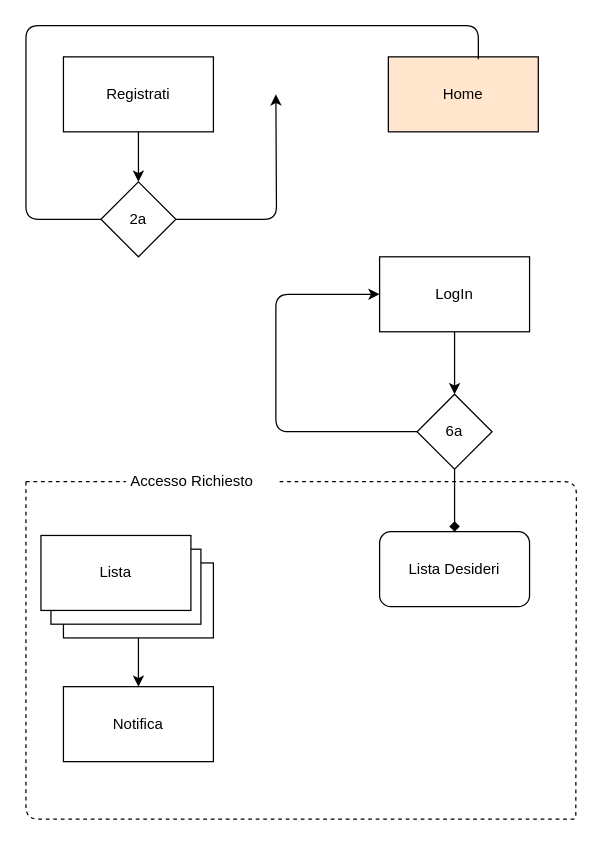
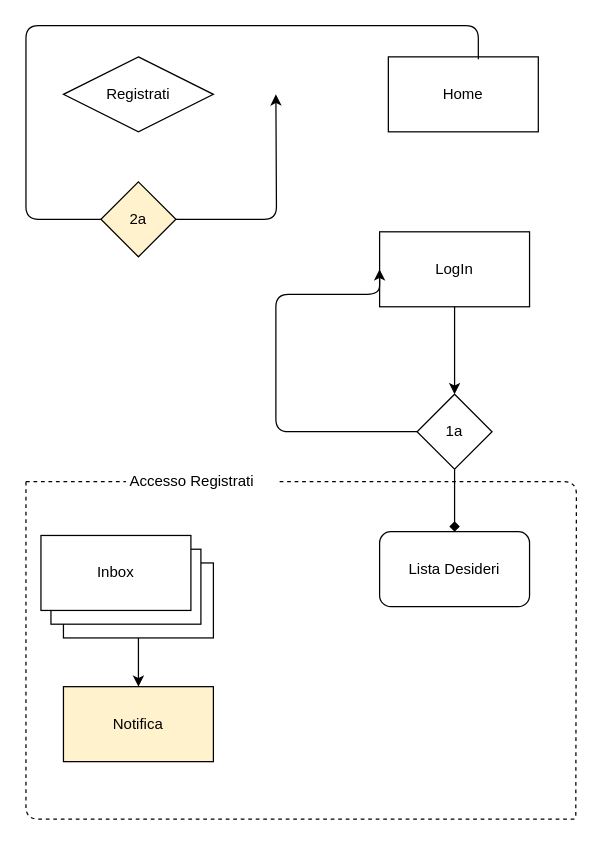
- <mxCell id="3" value="Registrati" style="rounded=0;whiteSpace=wrap;html=1;" vertex="1" parent="1"><mxGeometry x="50" y="45" width="120" height="60" as="geometry" /></mxCell>
+ <mxCell id="3" value="Registrati" style="rhombus;whiteSpace=wrap;html=1;" vertex="1" parent="1"><mxGeometry x="50" y="45" width="120" height="60" as="geometry" /></mxCell>
- <mxCell id="2" value="Home" style="rounded=0;whiteSpace=wrap;html=1;fillColor=#ffe6cc;" vertex="1" parent="1"><mxGeometry x="310" y="45" width="120" height="60" as="geometry" /></mxCell>
+ <mxCell id="2" value="Home" style="rounded=0;whiteSpace=wrap;html=1;" vertex="1" parent="1"><mxGeometry x="310" y="45" width="120" height="60" as="geometry" /></mxCell>
- <mxCell id="7" value="" style="endArrow=classic;html=1;exitX=0.5;exitY=1;exitDx=0;exitDy=0;entryX=0.5;entryY=0;entryDx=0;entryDy=0;" edge="1" parent="1" source="3" target="5"><mxGeometry width="50" height="50" relative="1" as="geometry"><mxPoint x="170" y="175" as="sourcePoint" /><mxPoint x="220" y="125" as="targetPoint" /></mxGeometry></mxCell>
- <mxCell id="5" value="2a" style="rhombus;whiteSpace=wrap;html=1;" vertex="1" parent="1"><mxGeometry x="80" y="145" width="60" height="60" as="geometry" /></mxCell>
+ <mxCell id="5" value="2a" style="rhombus;whiteSpace=wrap;html=1;fillColor=#fff2cc;" vertex="1" parent="1"><mxGeometry x="80" y="145" width="60" height="60" as="geometry" /></mxCell>
- <mxCell id="4" value="LogIn" style="rounded=0;whiteSpace=wrap;html=1;" vertex="1" parent="1"><mxGeometry x="303" y="205" width="120" height="60" as="geometry" /></mxCell>
+ <mxCell id="4" value="LogIn" style="rounded=0;whiteSpace=wrap;html=1;" vertex="1" parent="1"><mxGeometry x="303" y="185" width="120" height="60" as="geometry" /></mxCell>
- <mxCell id="6" value="6a" style="rhombus;whiteSpace=wrap;html=1;" vertex="1" parent="1"><mxGeometry x="333" y="315" width="60" height="60" as="geometry" /></mxCell>
+ <mxCell id="6" value="1a" style="rhombus;whiteSpace=wrap;html=1;" vertex="1" parent="1"><mxGeometry x="333" y="315" width="60" height="60" as="geometry" /></mxCell>
- <mxCell id="19" value="Accesso Richiesto" style="text;html=1;strokeColor=none;fillColor=none;align=center;verticalAlign=middle;whiteSpace=wrap;rounded=0;" vertex="1" parent="1"><mxGeometry x="83" y="375" width="140" height="20" as="geometry" /></mxCell>
+ <mxCell id="19" value="Accesso Registrati" style="text;html=1;strokeColor=none;fillColor=none;align=center;verticalAlign=middle;whiteSpace=wrap;rounded=0;" vertex="1" parent="1"><mxGeometry x="83" y="375" width="140" height="20" as="geometry" /></mxCell>
- <mxCell id="15" value="Lista" style="rounded=0;whiteSpace=wrap;html=1;" vertex="1" parent="1"><mxGeometry x="32" y="428" width="120" height="60" as="geometry" /></mxCell>
+ <mxCell id="15" value="Inbox" style="rounded=0;whiteSpace=wrap;html=1;" vertex="1" parent="1"><mxGeometry x="32" y="428" width="120" height="60" as="geometry" /></mxCell>
- <mxCell id="17" value="Notifica" style="rounded=0;whiteSpace=wrap;html=1;" vertex="1" parent="1"><mxGeometry x="50" y="549" width="120" height="60" as="geometry" /></mxCell>
+ <mxCell id="17" value="Notifica" style="rounded=0;whiteSpace=wrap;html=1;fillColor=#fff2cc;" vertex="1" parent="1"><mxGeometry x="50" y="549" width="120" height="60" as="geometry" /></mxCell>
